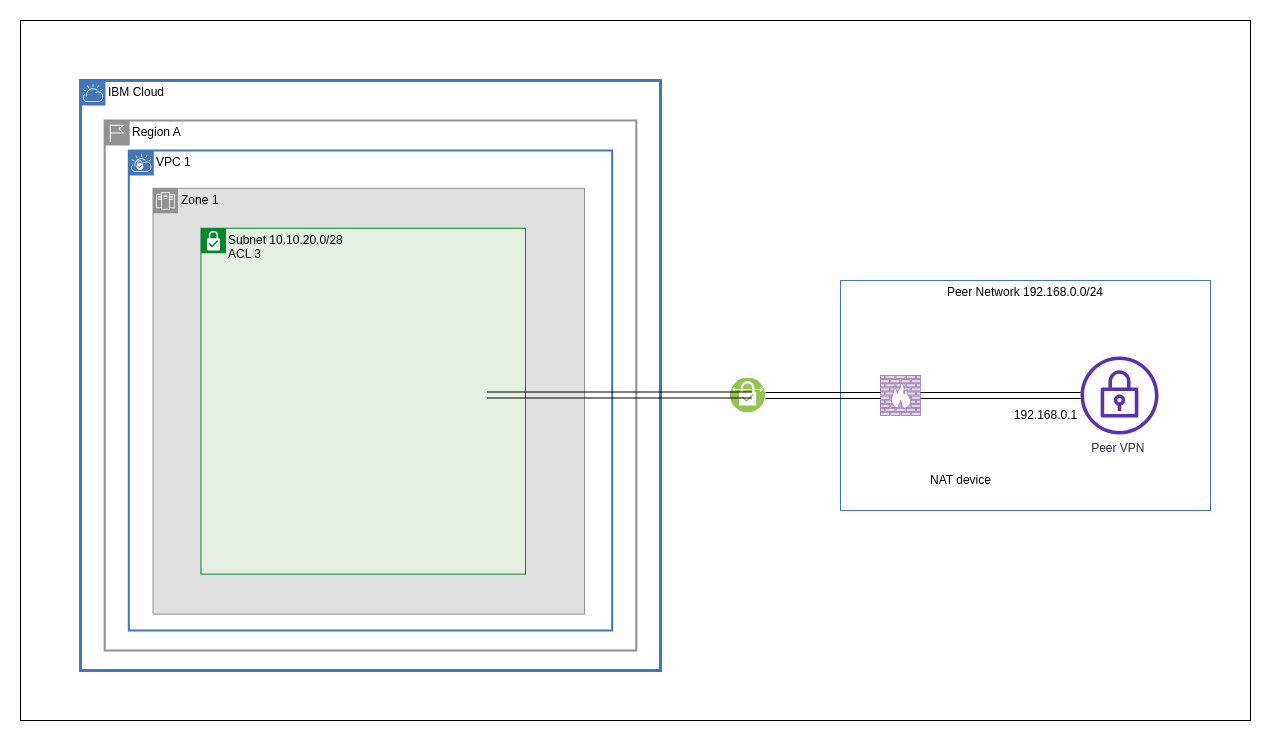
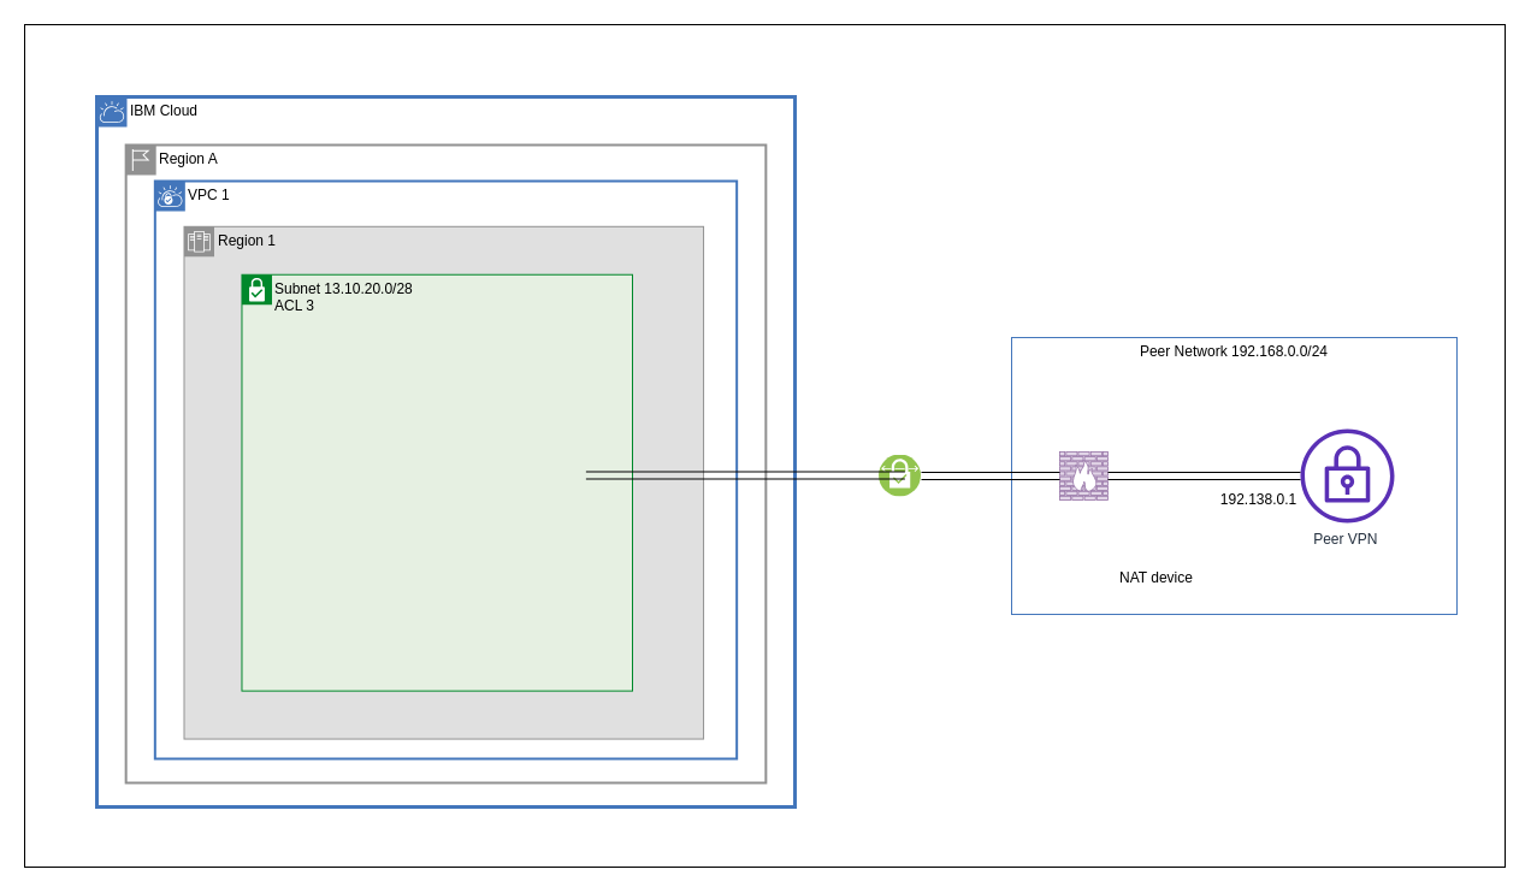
- <mxCell id="14" value="Zone 1" style="shape=mxgraph.ibm.box;prType=zone;fontStyle=0;verticalAlign=top;align=left;spacingLeft=32;spacingTop=4;fillColor=#E0E0E0;rounded=0;whiteSpace=wrap;html=1;strokeColor=#919191;strokeWidth=1;dashed=0;container=0;spacing=-4;collapsible=0;expand=0;recursiveResize=0;" parent="13" vertex="1"><mxGeometry x="24.167" y="37.792" width="431.548" height="425.78" as="geometry" /></mxCell>
+ <mxCell id="14" value="Region 1" style="shape=mxgraph.ibm.box;prType=zone;fontStyle=0;verticalAlign=top;align=left;spacingLeft=32;spacingTop=4;fillColor=#E0E0E0;rounded=0;whiteSpace=wrap;html=1;strokeColor=#919191;strokeWidth=1;dashed=0;container=0;spacing=-4;collapsible=0;expand=0;recursiveResize=0;" parent="13" vertex="1"><mxGeometry x="24.167" y="37.792" width="431.548" height="425.78" as="geometry" /></mxCell>
- <mxCell id="15" value="Subnet 10.10.20.0/28&lt;br&gt;ACL 3" style="shape=mxgraph.ibm.box;prType=subnet;fontStyle=0;verticalAlign=top;align=left;spacingLeft=32;spacingTop=4;fillColor=#E6F0E2;rounded=0;whiteSpace=wrap;html=1;strokeColor=#00882B;strokeWidth=1;dashed=0;container=1;spacing=-4;collapsible=0;expand=0;recursiveResize=0;" parent="13" vertex="1"><mxGeometry x="72.15" y="77.74" width="324.52" height="345.89" as="geometry" /></mxCell>
+ <mxCell id="15" value="Subnet 13.10.20.0/28&lt;br&gt;ACL 3" style="shape=mxgraph.ibm.box;prType=subnet;fontStyle=0;verticalAlign=top;align=left;spacingLeft=32;spacingTop=4;fillColor=#E6F0E2;rounded=0;whiteSpace=wrap;html=1;strokeColor=#00882B;strokeWidth=1;dashed=0;container=1;spacing=-4;collapsible=0;expand=0;recursiveResize=0;" parent="13" vertex="1"><mxGeometry x="72.15" y="77.74" width="324.52" height="345.89" as="geometry" /></mxCell>
- <mxCell id="7" value="192.168.0.1" style="text;html=1;align=center;verticalAlign=middle;resizable=0;points=[];autosize=1;strokeColor=none;fillColor=none;" parent="3" vertex="1"><mxGeometry x="160" y="120" width="90" height="30" as="geometry" /></mxCell>
+ <mxCell id="7" value="192.138.0.1" style="text;html=1;align=center;verticalAlign=middle;resizable=0;points=[];autosize=1;strokeColor=none;fillColor=none;" parent="3" vertex="1"><mxGeometry x="160" y="120" width="90" height="30" as="geometry" /></mxCell>
